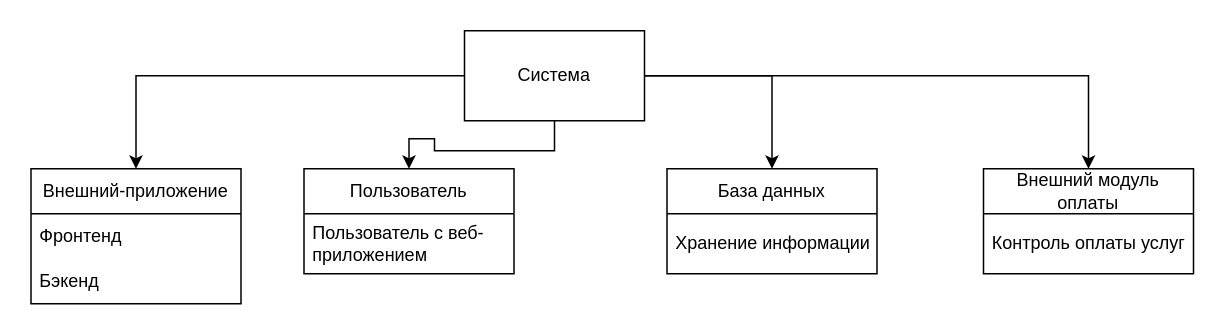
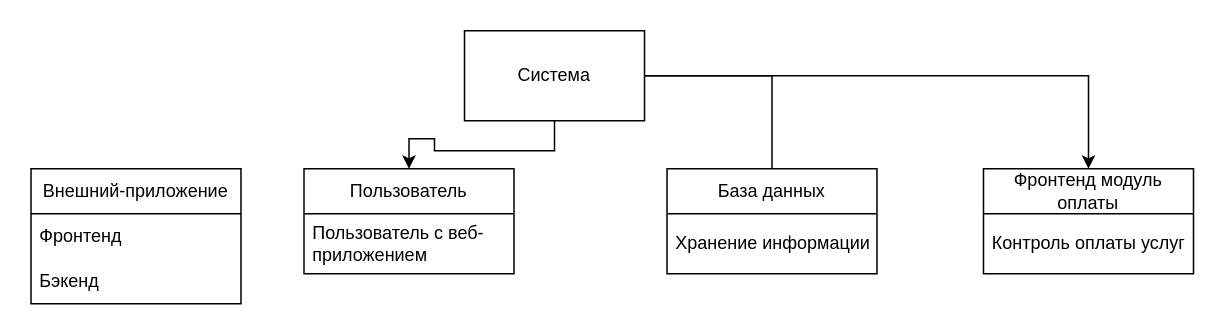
- <mxCell id="2" style="edgeStyle=orthogonalEdgeStyle;rounded=0;orthogonalLoop=1;jettySize=auto;html=1;entryX=0.5;entryY=0;entryDx=0;entryDy=0;" edge="1" parent="1" source="6" target="7"><mxGeometry relative="1" as="geometry" /></mxCell>
- <mxCell id="4" style="edgeStyle=orthogonalEdgeStyle;rounded=0;orthogonalLoop=1;jettySize=auto;html=1;entryX=0.5;entryY=0;entryDx=0;entryDy=0;" edge="1" parent="1" source="6" target="12"><mxGeometry relative="1" as="geometry" /></mxCell>
+ <mxCell id="4" style="edgeStyle=orthogonalEdgeStyle;rounded=0;orthogonalLoop=1;jettySize=auto;html=1;entryX=0.5;entryY=0;entryDx=0;entryDy=0;endArrow=none;" edge="1" parent="1" source="6" target="12"><mxGeometry relative="1" as="geometry" /></mxCell>
- <mxCell id="14" value="Внешний модуль оплаты" style="swimlane;fontStyle=0;childLayout=stackLayout;horizontal=1;startSize=30;horizontalStack=0;resizeParent=1;resizeParentMax=0;resizeLast=0;collapsible=1;marginBottom=0;whiteSpace=wrap;html=1;" vertex="1" parent="1"><mxGeometry x="655" y="112" width="140" height="70" as="geometry" /></mxCell>
+ <mxCell id="14" value="Фронтенд модуль оплаты" style="swimlane;fontStyle=0;childLayout=stackLayout;horizontal=1;startSize=30;horizontalStack=0;resizeParent=1;resizeParentMax=0;resizeLast=0;collapsible=1;marginBottom=0;whiteSpace=wrap;html=1;" vertex="1" parent="1"><mxGeometry x="655" y="112" width="140" height="70" as="geometry" /></mxCell>
